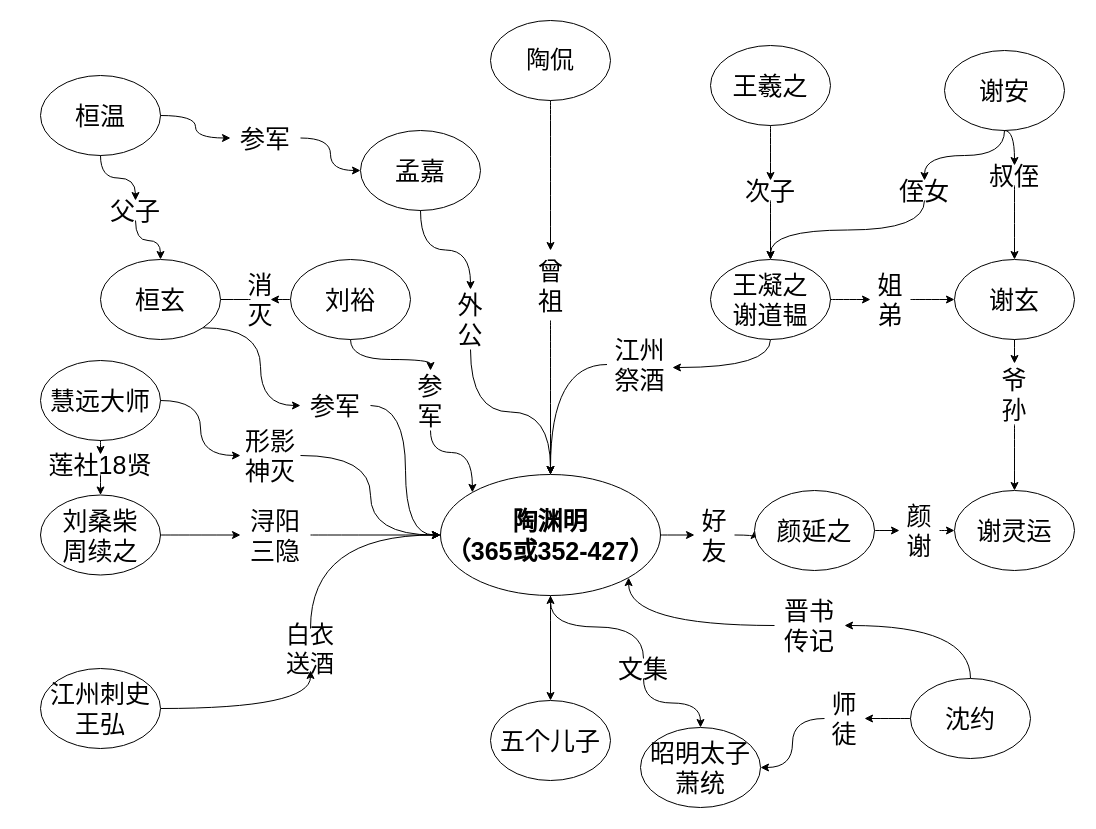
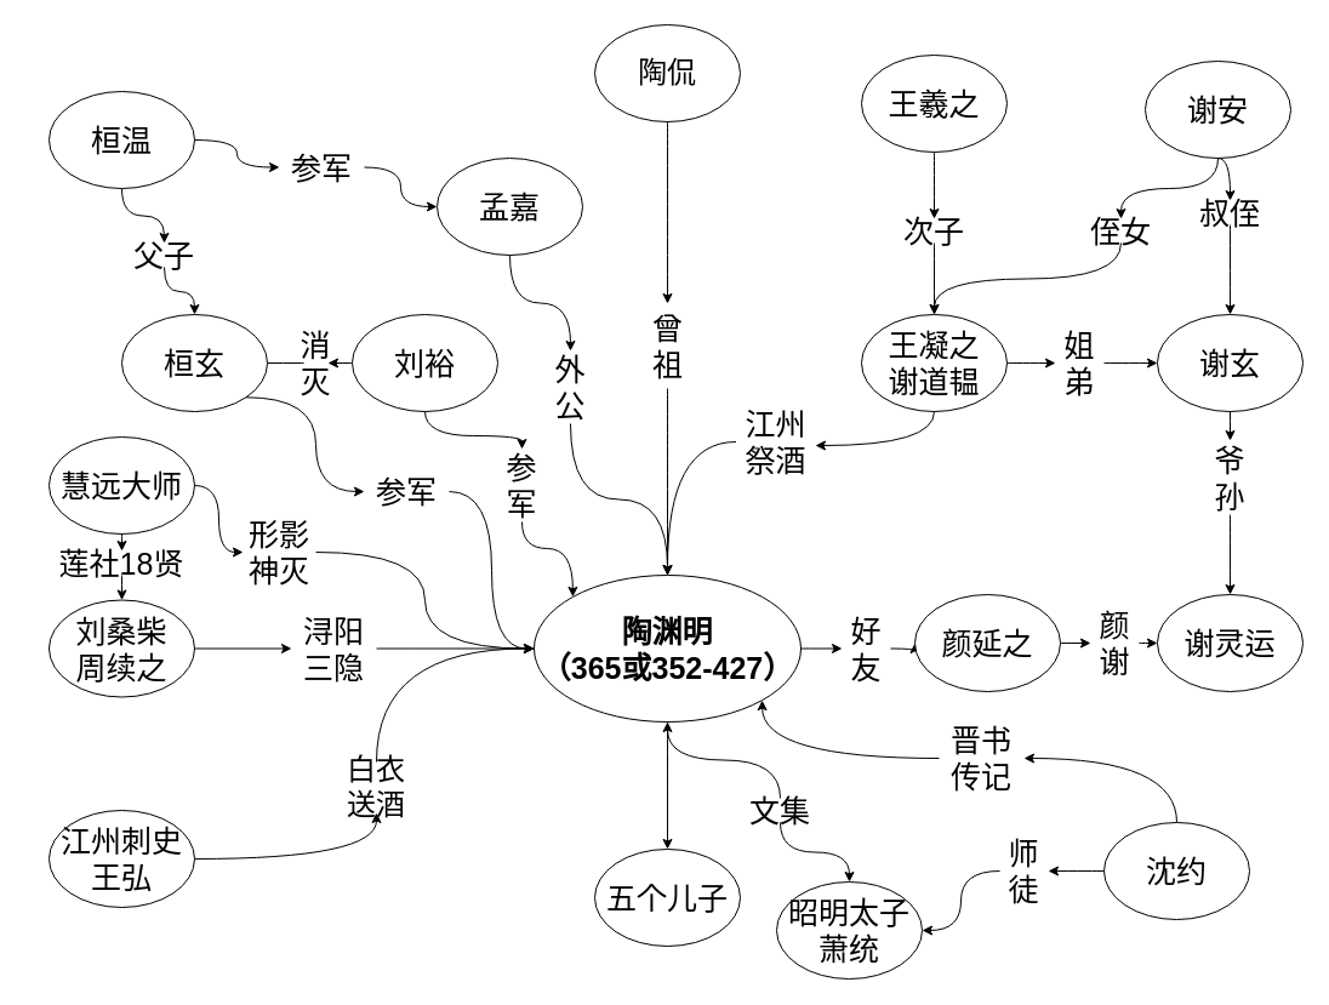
- <mxCell id="61" value="形影神灭" style="text;html=1;strokeColor=none;fillColor=none;align=center;verticalAlign=middle;whiteSpace=wrap;rounded=0;fontSize=25;" parent="1" vertex="1"><mxGeometry x="240" y="430" width="60" height="50" as="geometry" /></mxCell>
+ <mxCell id="61" value="形影神灭" style="text;html=1;strokeColor=none;fillColor=none;align=center;verticalAlign=middle;whiteSpace=wrap;rounded=0;fontSize=25;" parent="1" vertex="1"><mxGeometry x="200" y="430" width="60" height="50" as="geometry" /></mxCell>
